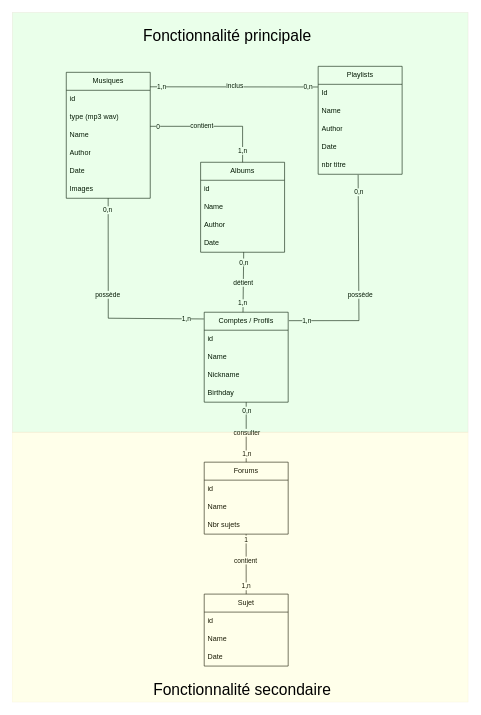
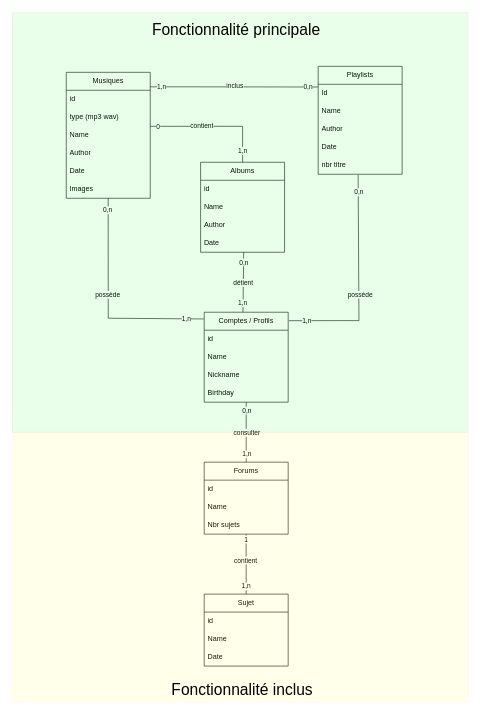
- <mxCell id="63" value="&lt;font style=&quot;font-size: 26px;&quot;&gt;Fonctionnalité principale&lt;br&gt;&lt;/font&gt;" style="text;html=1;align=center;verticalAlign=middle;resizable=0;points=[];autosize=1;strokeColor=none;fillColor=none;" parent="1" vertex="1"><mxGeometry x="228" y="40" width="300" height="40" as="geometry" /></mxCell>
+ <mxCell id="63" value="&lt;font style=&quot;font-size: 26px;&quot;&gt;Fonctionnalité principale&lt;br&gt;&lt;/font&gt;" style="text;html=1;align=center;verticalAlign=middle;resizable=0;points=[];autosize=1;strokeColor=none;fillColor=none;" parent="1" vertex="1"><mxGeometry x="243" y="30" width="300" height="40" as="geometry" /></mxCell>
- <mxCell id="64" value="&lt;font style=&quot;font-size: 26px;&quot;&gt;Fonctionnalité secondaire&lt;br&gt;&lt;/font&gt;" style="text;html=1;align=center;verticalAlign=middle;resizable=0;points=[];autosize=1;strokeColor=none;fillColor=none;" parent="1" vertex="1"><mxGeometry x="243" y="1130" width="320" height="40" as="geometry" /></mxCell>
+ <mxCell id="64" value="&lt;font style=&quot;font-size: 26px;&quot;&gt;Fonctionnalité inclus&lt;br&gt;&lt;/font&gt;" style="text;html=1;align=center;verticalAlign=middle;resizable=0;points=[];autosize=1;strokeColor=none;fillColor=none;" parent="1" vertex="1"><mxGeometry x="243" y="1130" width="320" height="40" as="geometry" /></mxCell>
